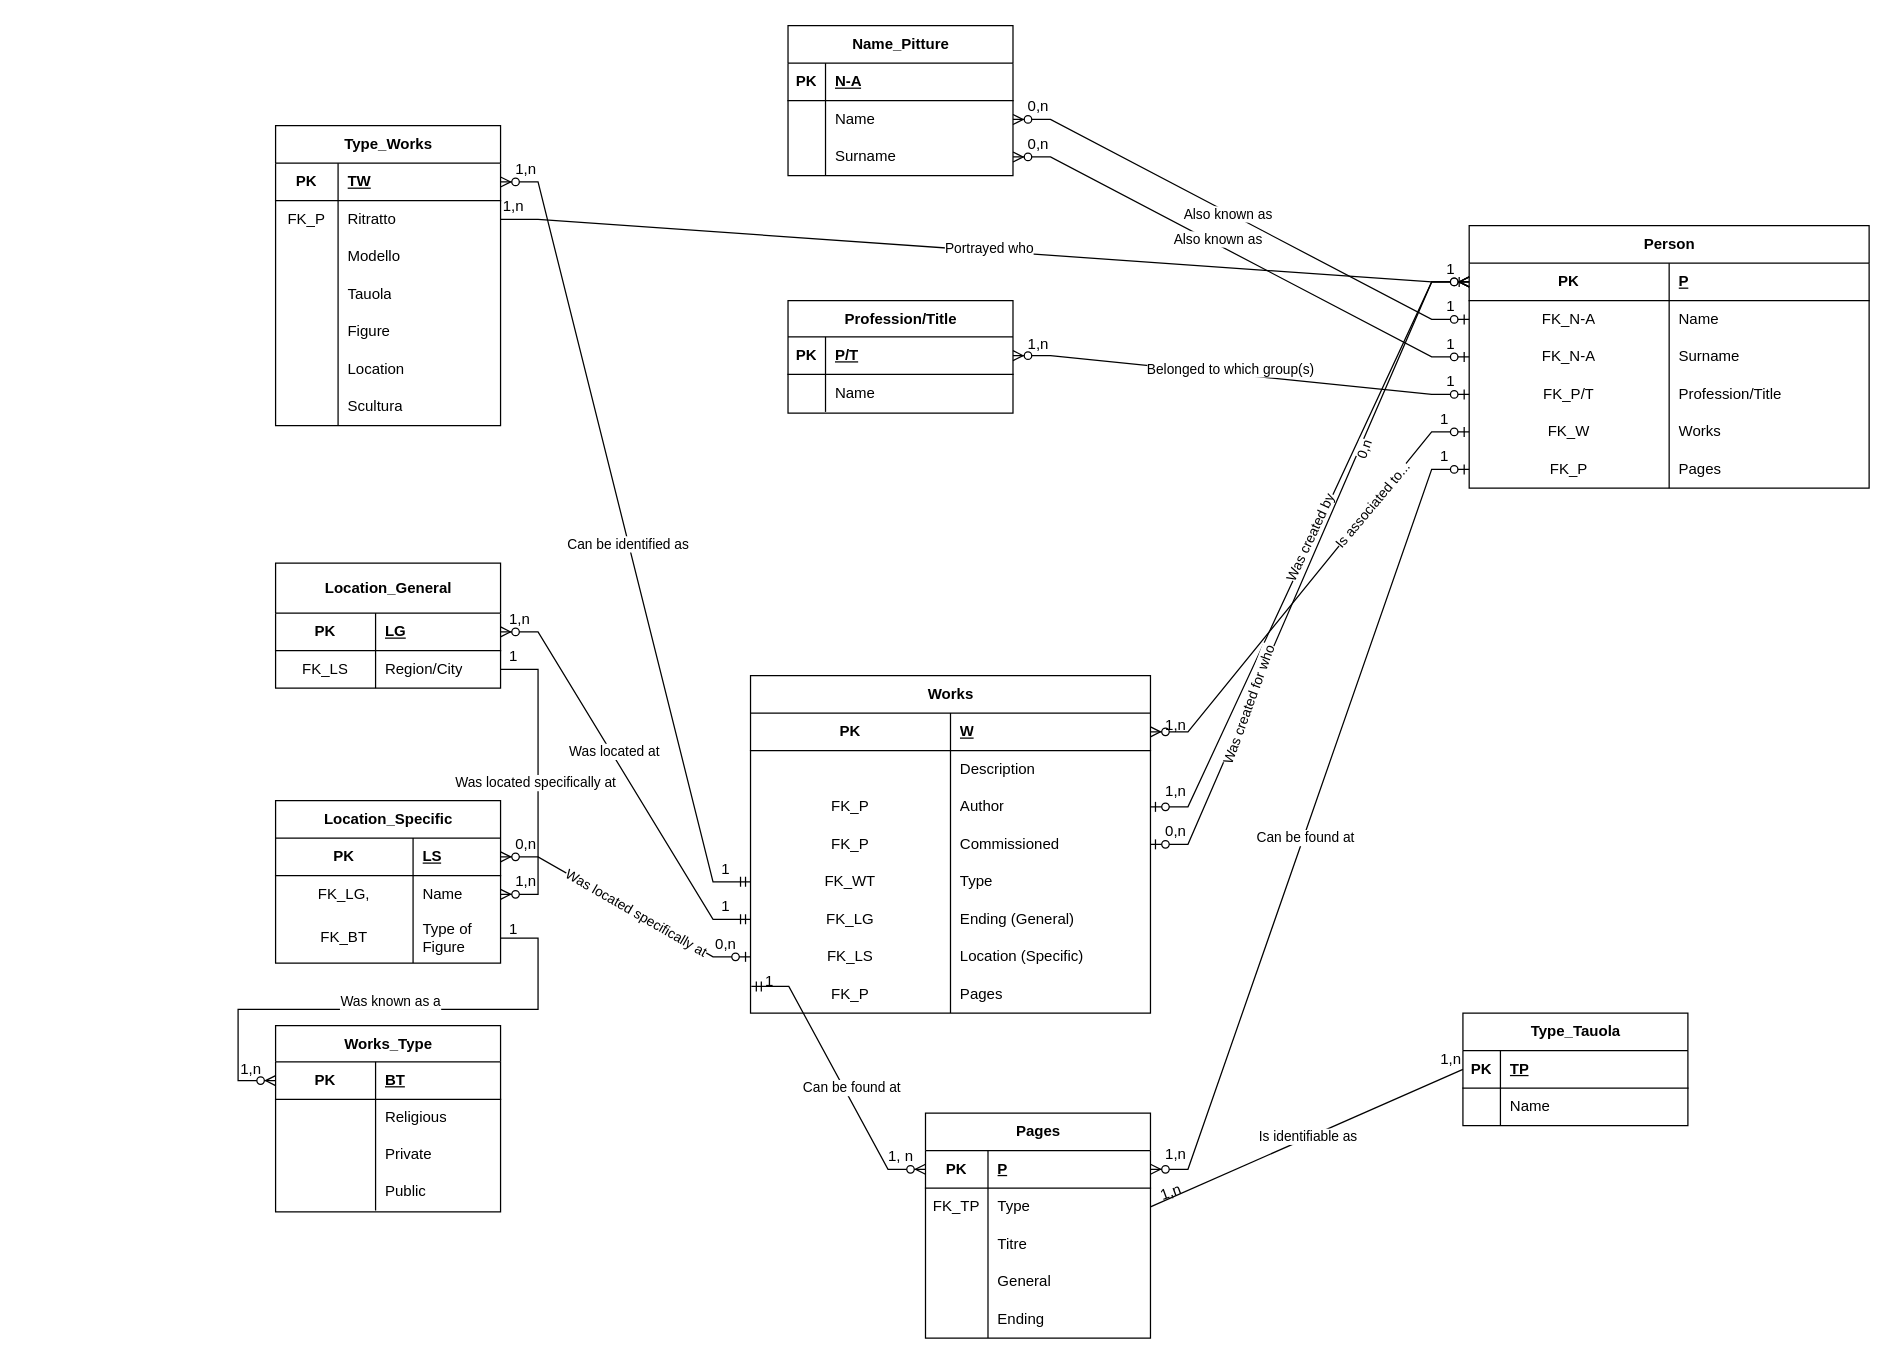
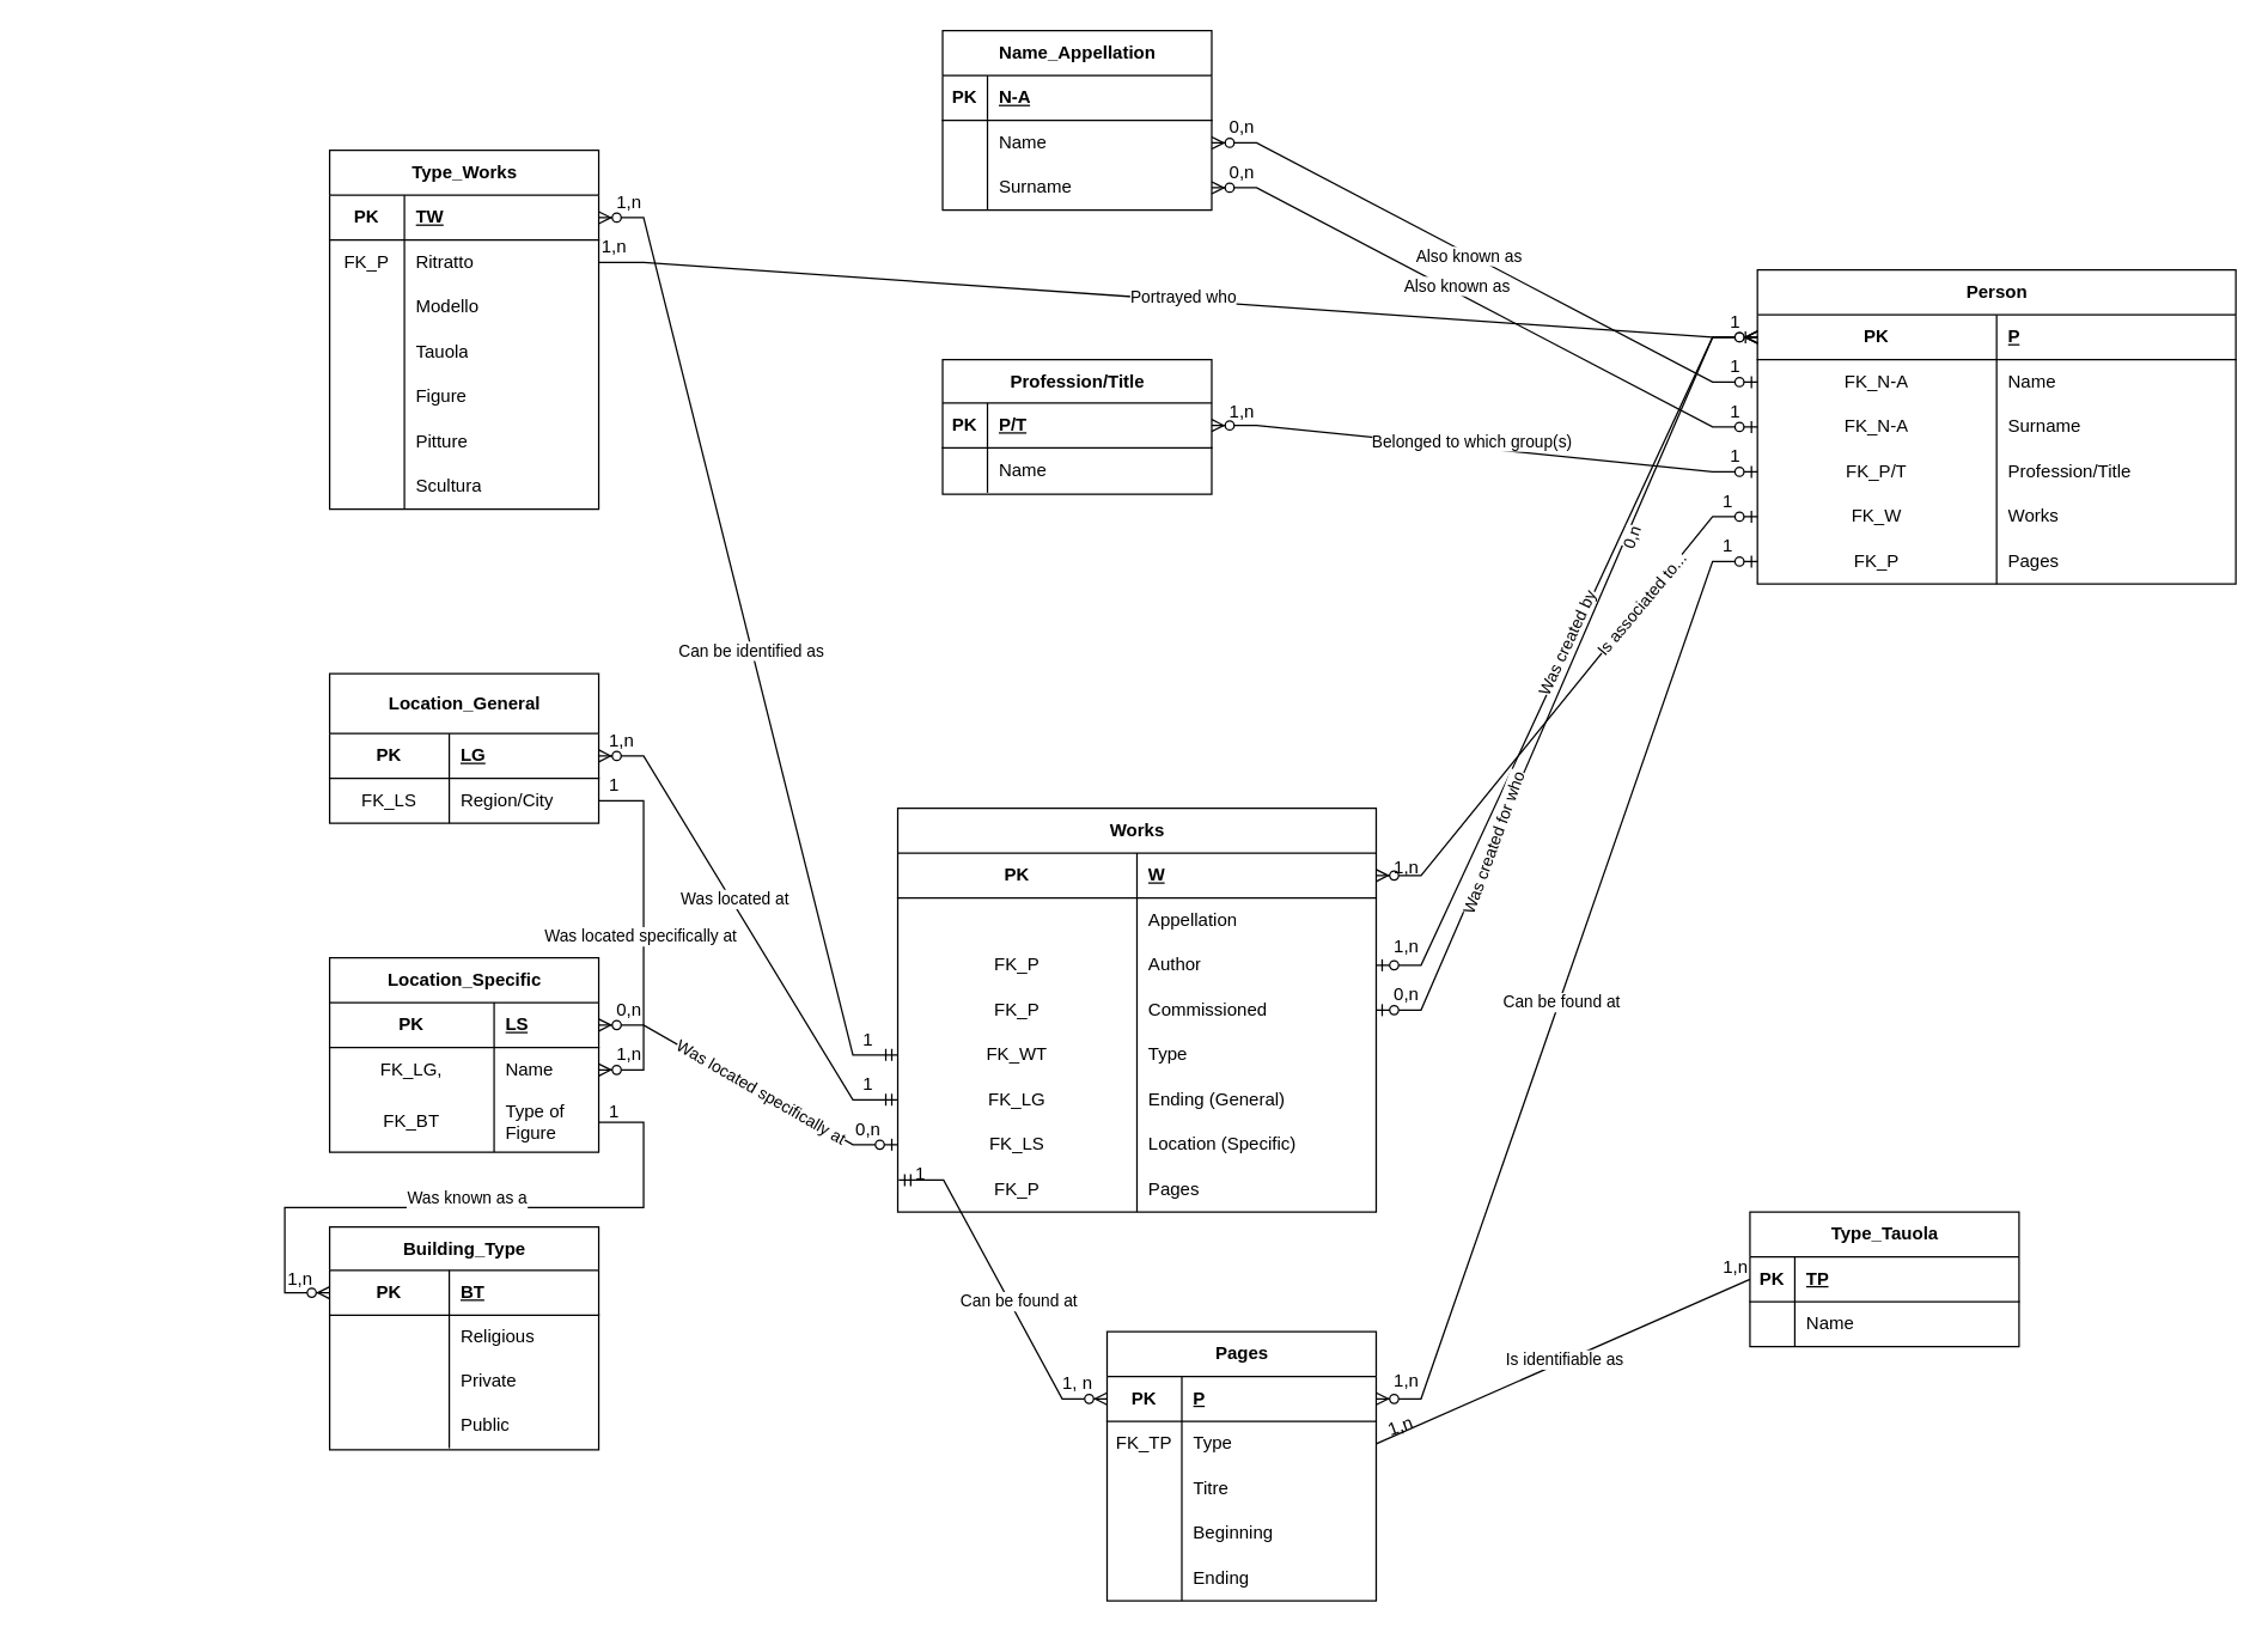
- <mxCell id="28" value="Name_Pitture" style="shape=table;startSize=30;container=1;collapsible=1;childLayout=tableLayout;fixedRows=1;rowLines=0;fontStyle=1;align=center;resizeLast=1;html=1;" parent="1" vertex="1"><mxGeometry x="630" y="20" width="180" height="120" as="geometry"><mxRectangle x="560" y="110" width="140" height="30" as="alternateBounds" /></mxGeometry></mxCell>
+ <mxCell id="28" value="Name_Appellation" style="shape=table;startSize=30;container=1;collapsible=1;childLayout=tableLayout;fixedRows=1;rowLines=0;fontStyle=1;align=center;resizeLast=1;html=1;" parent="1" vertex="1"><mxGeometry x="630" y="20" width="180" height="120" as="geometry"><mxRectangle x="560" y="110" width="140" height="30" as="alternateBounds" /></mxGeometry></mxCell>
- <mxCell id="134" value="Location" style="shape=partialRectangle;connectable=0;fillColor=none;top=0;left=0;bottom=0;right=0;align=left;spacingLeft=6;overflow=hidden;whiteSpace=wrap;html=1;" parent="132" vertex="1"><mxGeometry x="50" width="130" height="30" as="geometry"><mxRectangle width="130" height="30" as="alternateBounds" /></mxGeometry></mxCell>
+ <mxCell id="134" value="Pitture" style="shape=partialRectangle;connectable=0;fillColor=none;top=0;left=0;bottom=0;right=0;align=left;spacingLeft=6;overflow=hidden;whiteSpace=wrap;html=1;" parent="132" vertex="1"><mxGeometry x="50" width="130" height="30" as="geometry"><mxRectangle width="130" height="30" as="alternateBounds" /></mxGeometry></mxCell>
- <mxCell id="90" value="Description" style="shape=partialRectangle;connectable=0;fillColor=none;top=0;left=0;bottom=0;right=0;align=left;spacingLeft=6;overflow=hidden;whiteSpace=wrap;html=1;" parent="88" vertex="1"><mxGeometry x="160" width="160" height="30" as="geometry"><mxRectangle width="160" height="30" as="alternateBounds" /></mxGeometry></mxCell>
+ <mxCell id="90" value="Appellation" style="shape=partialRectangle;connectable=0;fillColor=none;top=0;left=0;bottom=0;right=0;align=left;spacingLeft=6;overflow=hidden;whiteSpace=wrap;html=1;" parent="88" vertex="1"><mxGeometry x="160" width="160" height="30" as="geometry"><mxRectangle width="160" height="30" as="alternateBounds" /></mxGeometry></mxCell>
- <mxCell id="71" value="Works_Type" style="shape=table;startSize=29;container=1;collapsible=1;childLayout=tableLayout;fixedRows=1;rowLines=0;fontStyle=1;align=center;resizeLast=1;html=1;" parent="1" vertex="1"><mxGeometry x="220" y="820" width="180" height="149" as="geometry"><mxRectangle x="1011" y="880" width="120" height="30" as="alternateBounds" /></mxGeometry></mxCell>
+ <mxCell id="71" value="Building_Type" style="shape=table;startSize=29;container=1;collapsible=1;childLayout=tableLayout;fixedRows=1;rowLines=0;fontStyle=1;align=center;resizeLast=1;html=1;" parent="1" vertex="1"><mxGeometry x="220" y="820" width="180" height="149" as="geometry"><mxRectangle x="1011" y="880" width="120" height="30" as="alternateBounds" /></mxGeometry></mxCell>
- <mxCell id="50" value="General" style="shape=partialRectangle;connectable=0;fillColor=none;top=0;left=0;bottom=0;right=0;align=left;spacingLeft=6;overflow=hidden;whiteSpace=wrap;html=1;" parent="48" vertex="1"><mxGeometry x="50" width="130" height="30" as="geometry"><mxRectangle width="130" height="30" as="alternateBounds" /></mxGeometry></mxCell>
+ <mxCell id="50" value="Beginning" style="shape=partialRectangle;connectable=0;fillColor=none;top=0;left=0;bottom=0;right=0;align=left;spacingLeft=6;overflow=hidden;whiteSpace=wrap;html=1;" parent="48" vertex="1"><mxGeometry x="50" width="130" height="30" as="geometry"><mxRectangle width="130" height="30" as="alternateBounds" /></mxGeometry></mxCell>
